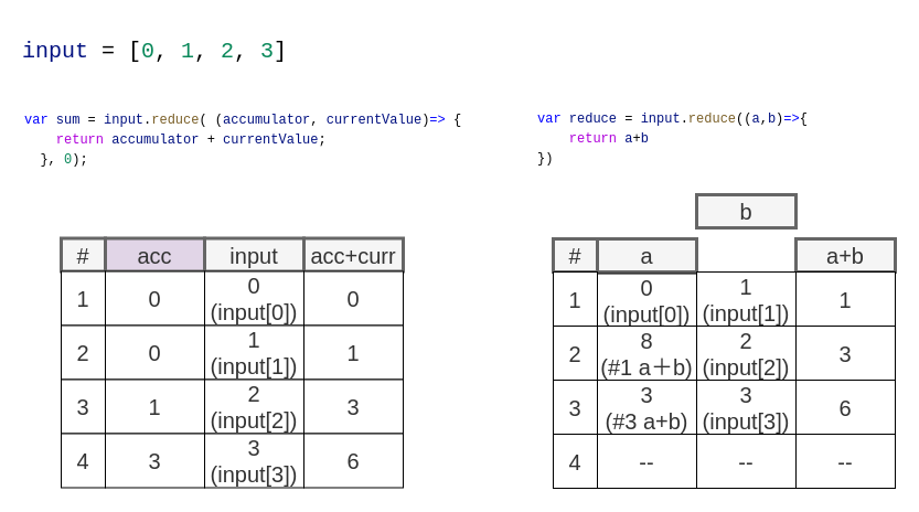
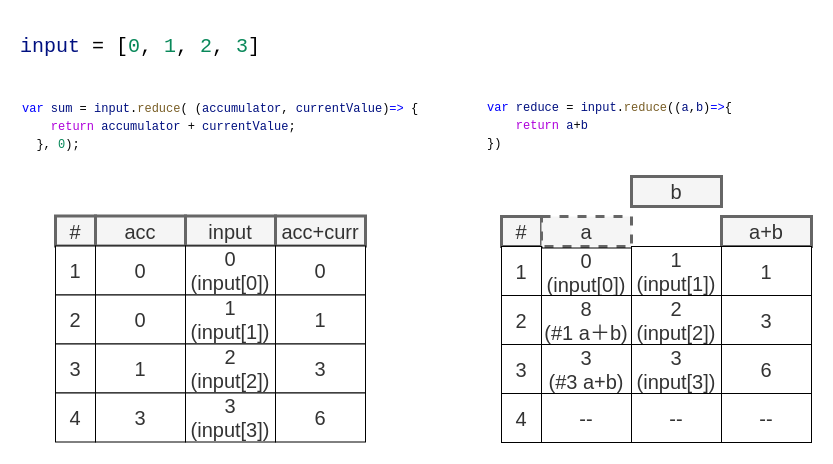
- <mxCell id="6" value="acc" style="rounded=0;whiteSpace=wrap;html=1;labelBackgroundColor=none;strokeColor=#666666;fillColor=#e1d5e7;fontSize=20;fontColor=#333333;align=center;strokeWidth=3;" vertex="1" parent="1"><mxGeometry x="95" y="215.5" width="90" height="30" as="geometry" /></mxCell>
+ <mxCell id="6" value="acc" style="rounded=0;whiteSpace=wrap;html=1;labelBackgroundColor=none;strokeColor=#666666;fillColor=#f5f5f5;fontSize=20;fontColor=#333333;align=center;strokeWidth=3;" vertex="1" parent="1"><mxGeometry x="95" y="215.5" width="90" height="30" as="geometry" /></mxCell>
- <mxCell id="26" value="a" style="rounded=0;whiteSpace=wrap;html=1;labelBackgroundColor=none;strokeColor=#666666;fillColor=#f5f5f5;fontSize=20;fontColor=#333333;align=center;strokeWidth=3;" vertex="1" parent="1"><mxGeometry x="541" y="216" width="90" height="30" as="geometry" /></mxCell>
+ <mxCell id="26" value="a" style="rounded=0;whiteSpace=wrap;html=1;labelBackgroundColor=none;strokeColor=#666666;fillColor=#f5f5f5;fontSize=20;fontColor=#333333;align=center;strokeWidth=3;dashed=1;" vertex="1" parent="1"><mxGeometry x="541" y="216" width="90" height="30" as="geometry" /></mxCell>
